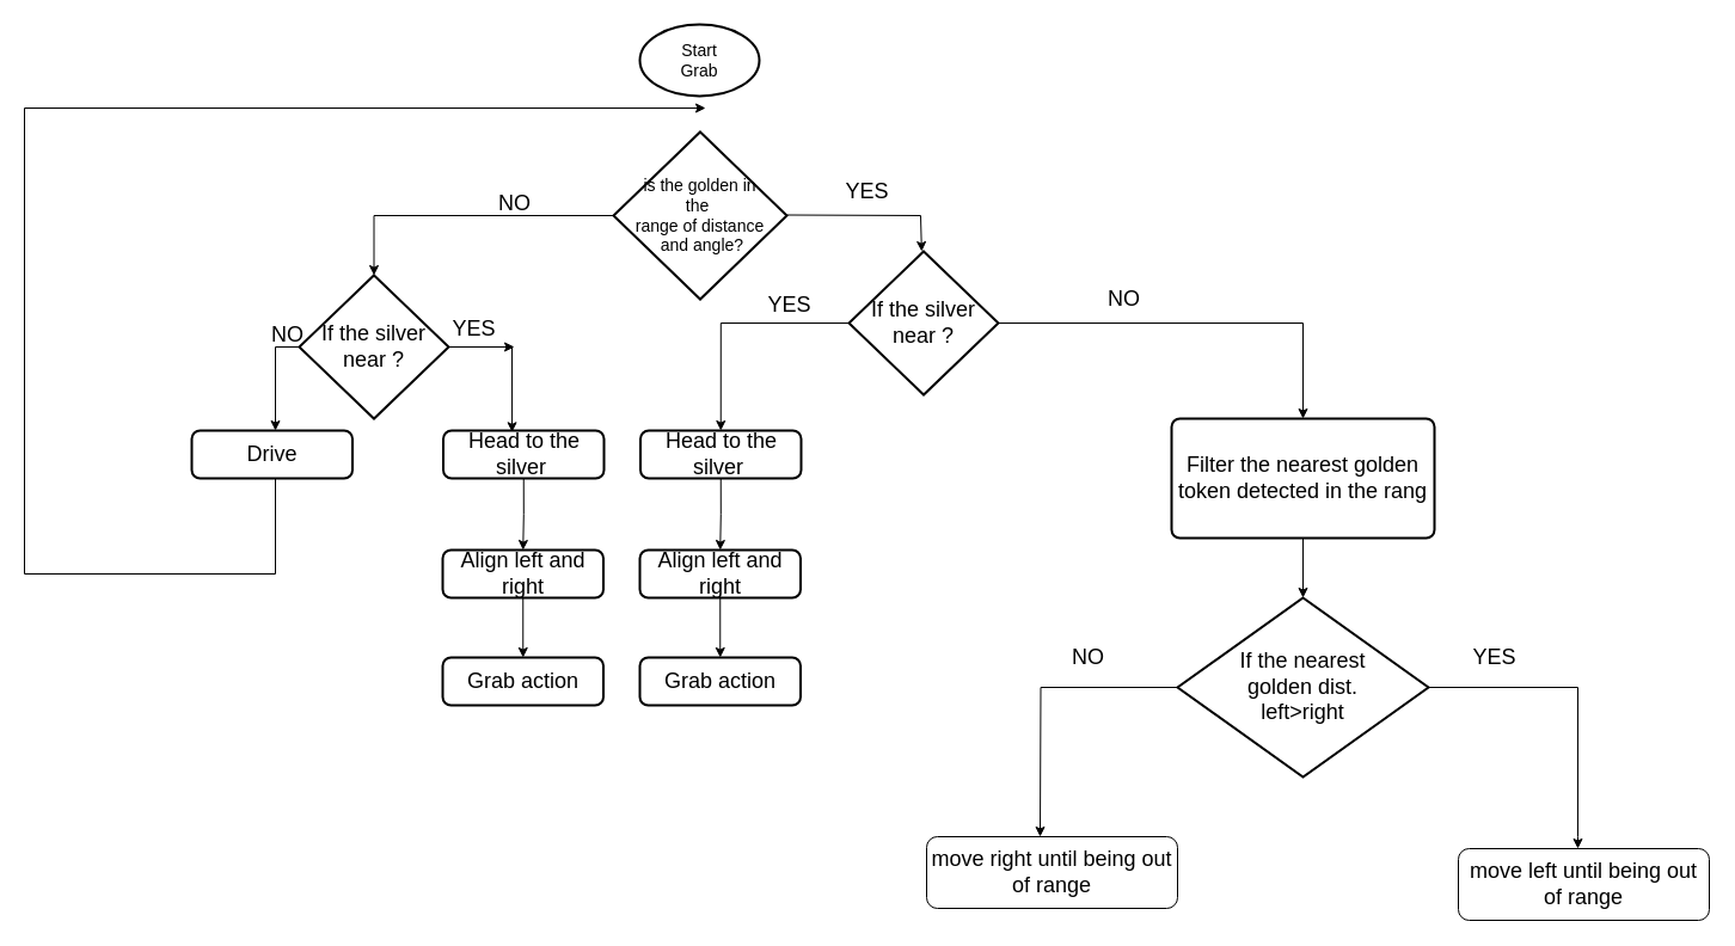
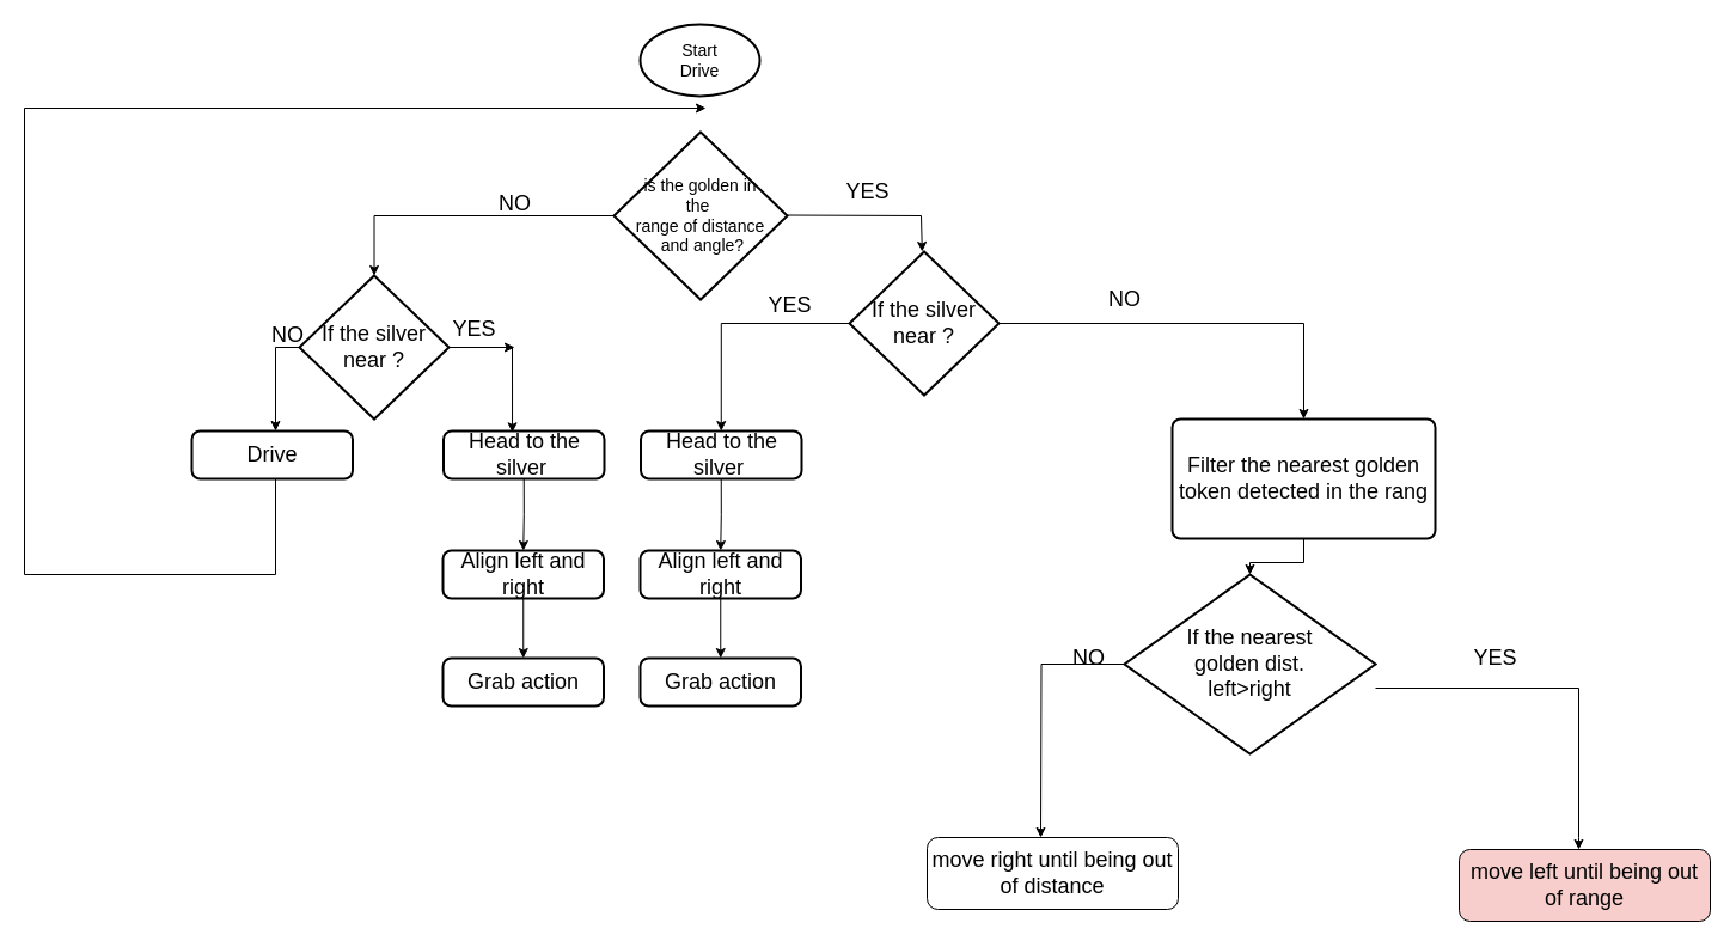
- <mxCell id="2" value="&lt;font style=&quot;font-size: 14px&quot;&gt;Start&lt;br&gt;Grab&lt;/font&gt;" style="strokeWidth=2;html=1;shape=mxgraph.flowchart.start_1;whiteSpace=wrap;" vertex="1" parent="1"><mxGeometry x="535" y="20" width="100" height="60" as="geometry" /></mxCell>
+ <mxCell id="2" value="&lt;font style=&quot;font-size: 14px&quot;&gt;Start&lt;br&gt;Drive&lt;/font&gt;" style="strokeWidth=2;html=1;shape=mxgraph.flowchart.start_1;whiteSpace=wrap;" vertex="1" parent="1"><mxGeometry x="535" y="20" width="100" height="60" as="geometry" /></mxCell>
- <mxCell id="16" value="&lt;font style=&quot;font-size: 18px&quot;&gt;If the nearest&lt;br&gt;golden dist.&lt;br&gt;left&amp;gt;right&lt;/font&gt;" style="strokeWidth=2;html=1;shape=mxgraph.flowchart.decision;whiteSpace=wrap;fontSize=14;" vertex="1" parent="1"><mxGeometry x="985" y="500" width="210" height="150" as="geometry" /></mxCell>
+ <mxCell id="16" value="&lt;font style=&quot;font-size: 18px&quot;&gt;If the nearest&lt;br&gt;golden dist.&lt;br&gt;left&amp;gt;right&lt;/font&gt;" style="strokeWidth=2;html=1;shape=mxgraph.flowchart.decision;whiteSpace=wrap;fontSize=14;" vertex="1" parent="1"><mxGeometry x="940" y="480" width="210" height="150" as="geometry" /></mxCell>
- <mxCell id="18" value="move right until being out of range" style="rounded=1;whiteSpace=wrap;html=1;fontSize=18;" vertex="1" parent="1"><mxGeometry x="775" y="700" width="210" height="60" as="geometry" /></mxCell>
+ <mxCell id="18" value="move right until being out of distance" style="rounded=1;whiteSpace=wrap;html=1;fontSize=18;" vertex="1" parent="1"><mxGeometry x="775" y="700" width="210" height="60" as="geometry" /></mxCell>
- <mxCell id="17" value="move left until being out of range" style="rounded=1;whiteSpace=wrap;html=1;fontSize=18;" vertex="1" parent="1"><mxGeometry x="1220" y="710" width="210" height="60" as="geometry" /></mxCell>
+ <mxCell id="17" value="move left until being out of range" style="rounded=1;whiteSpace=wrap;html=1;fontSize=18;fillColor=#f8cecc;" vertex="1" parent="1"><mxGeometry x="1220" y="710" width="210" height="60" as="geometry" /></mxCell>
